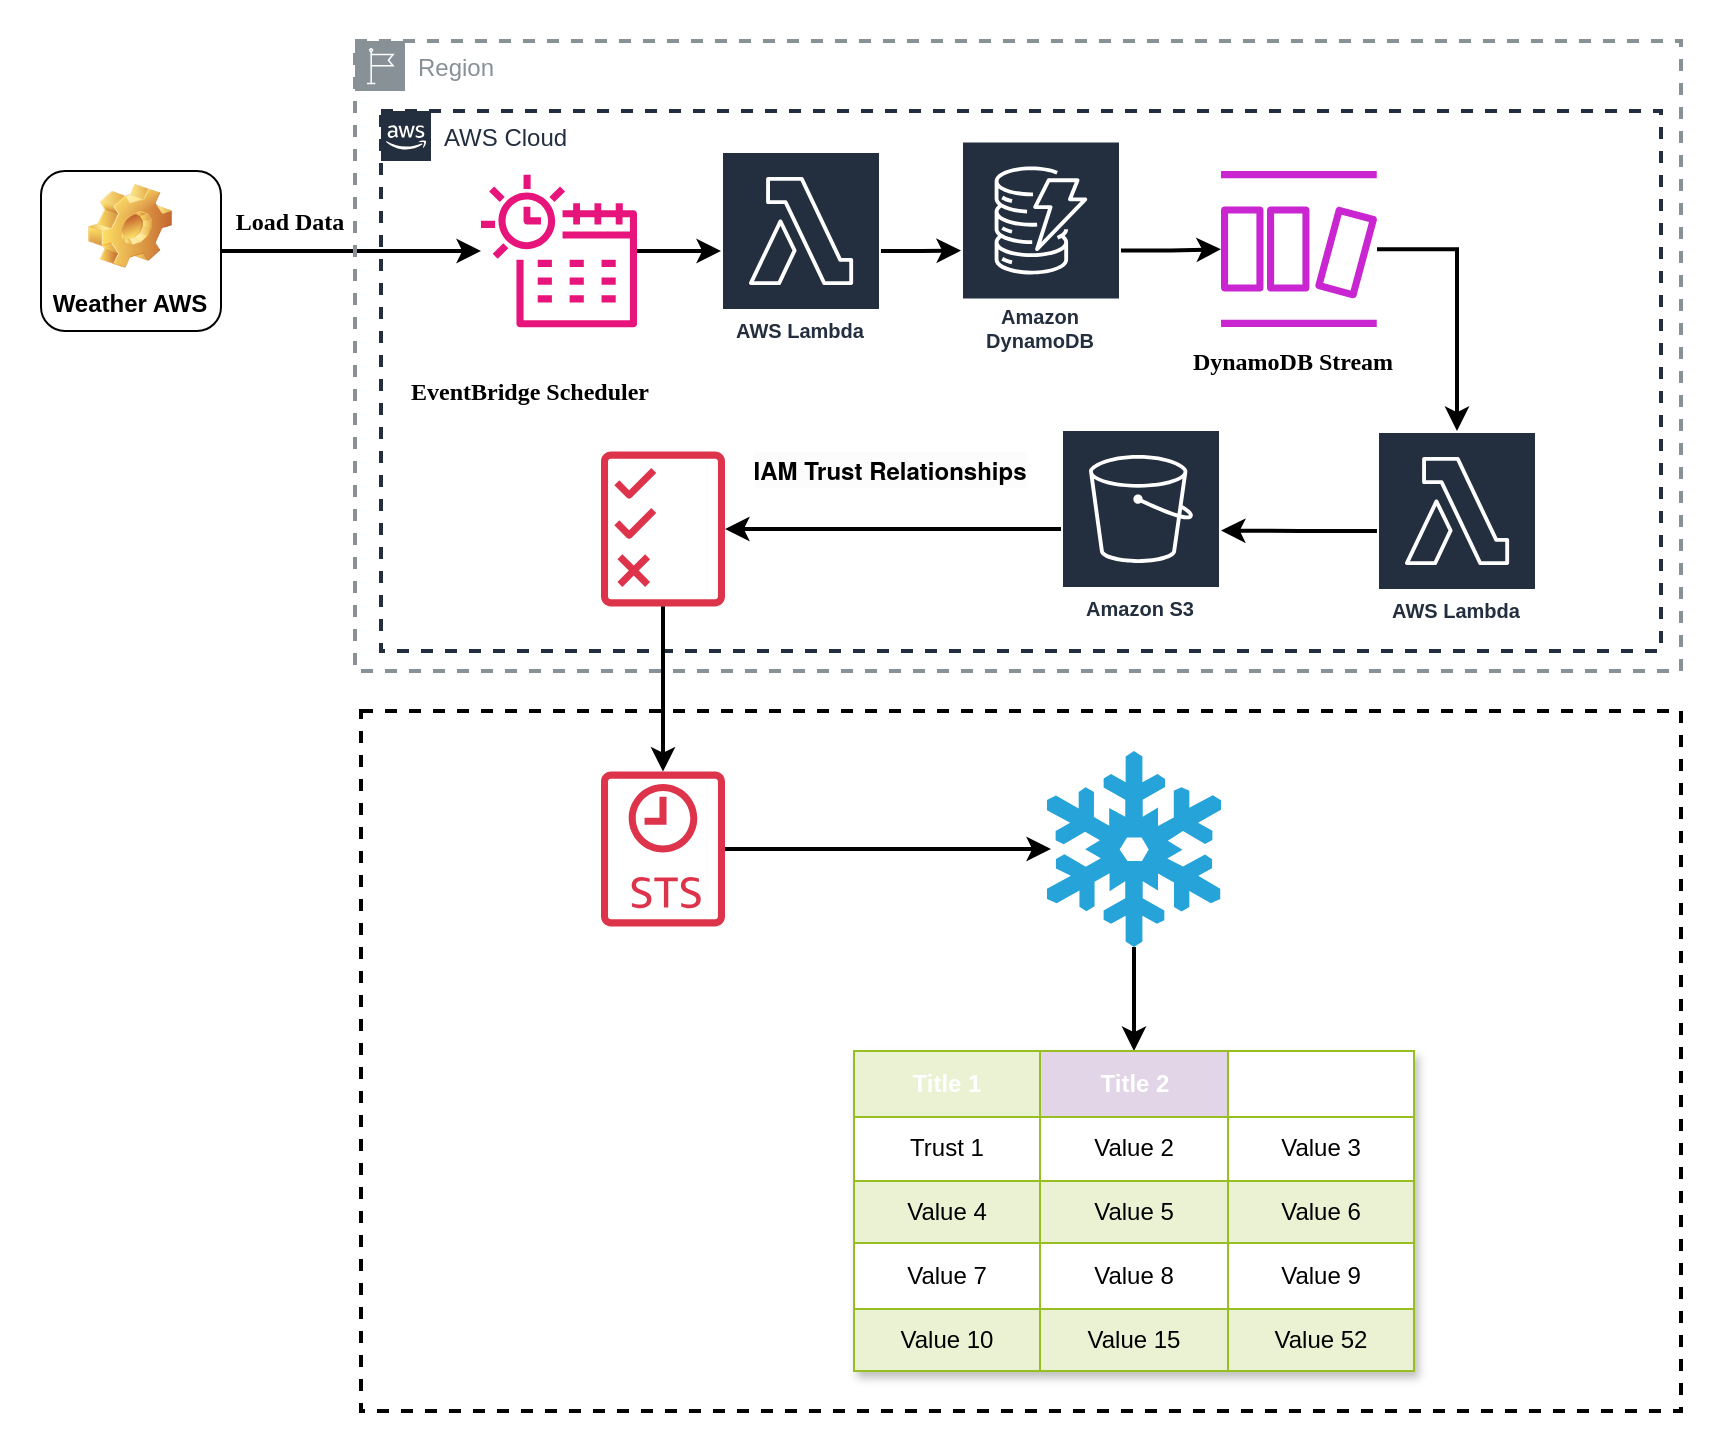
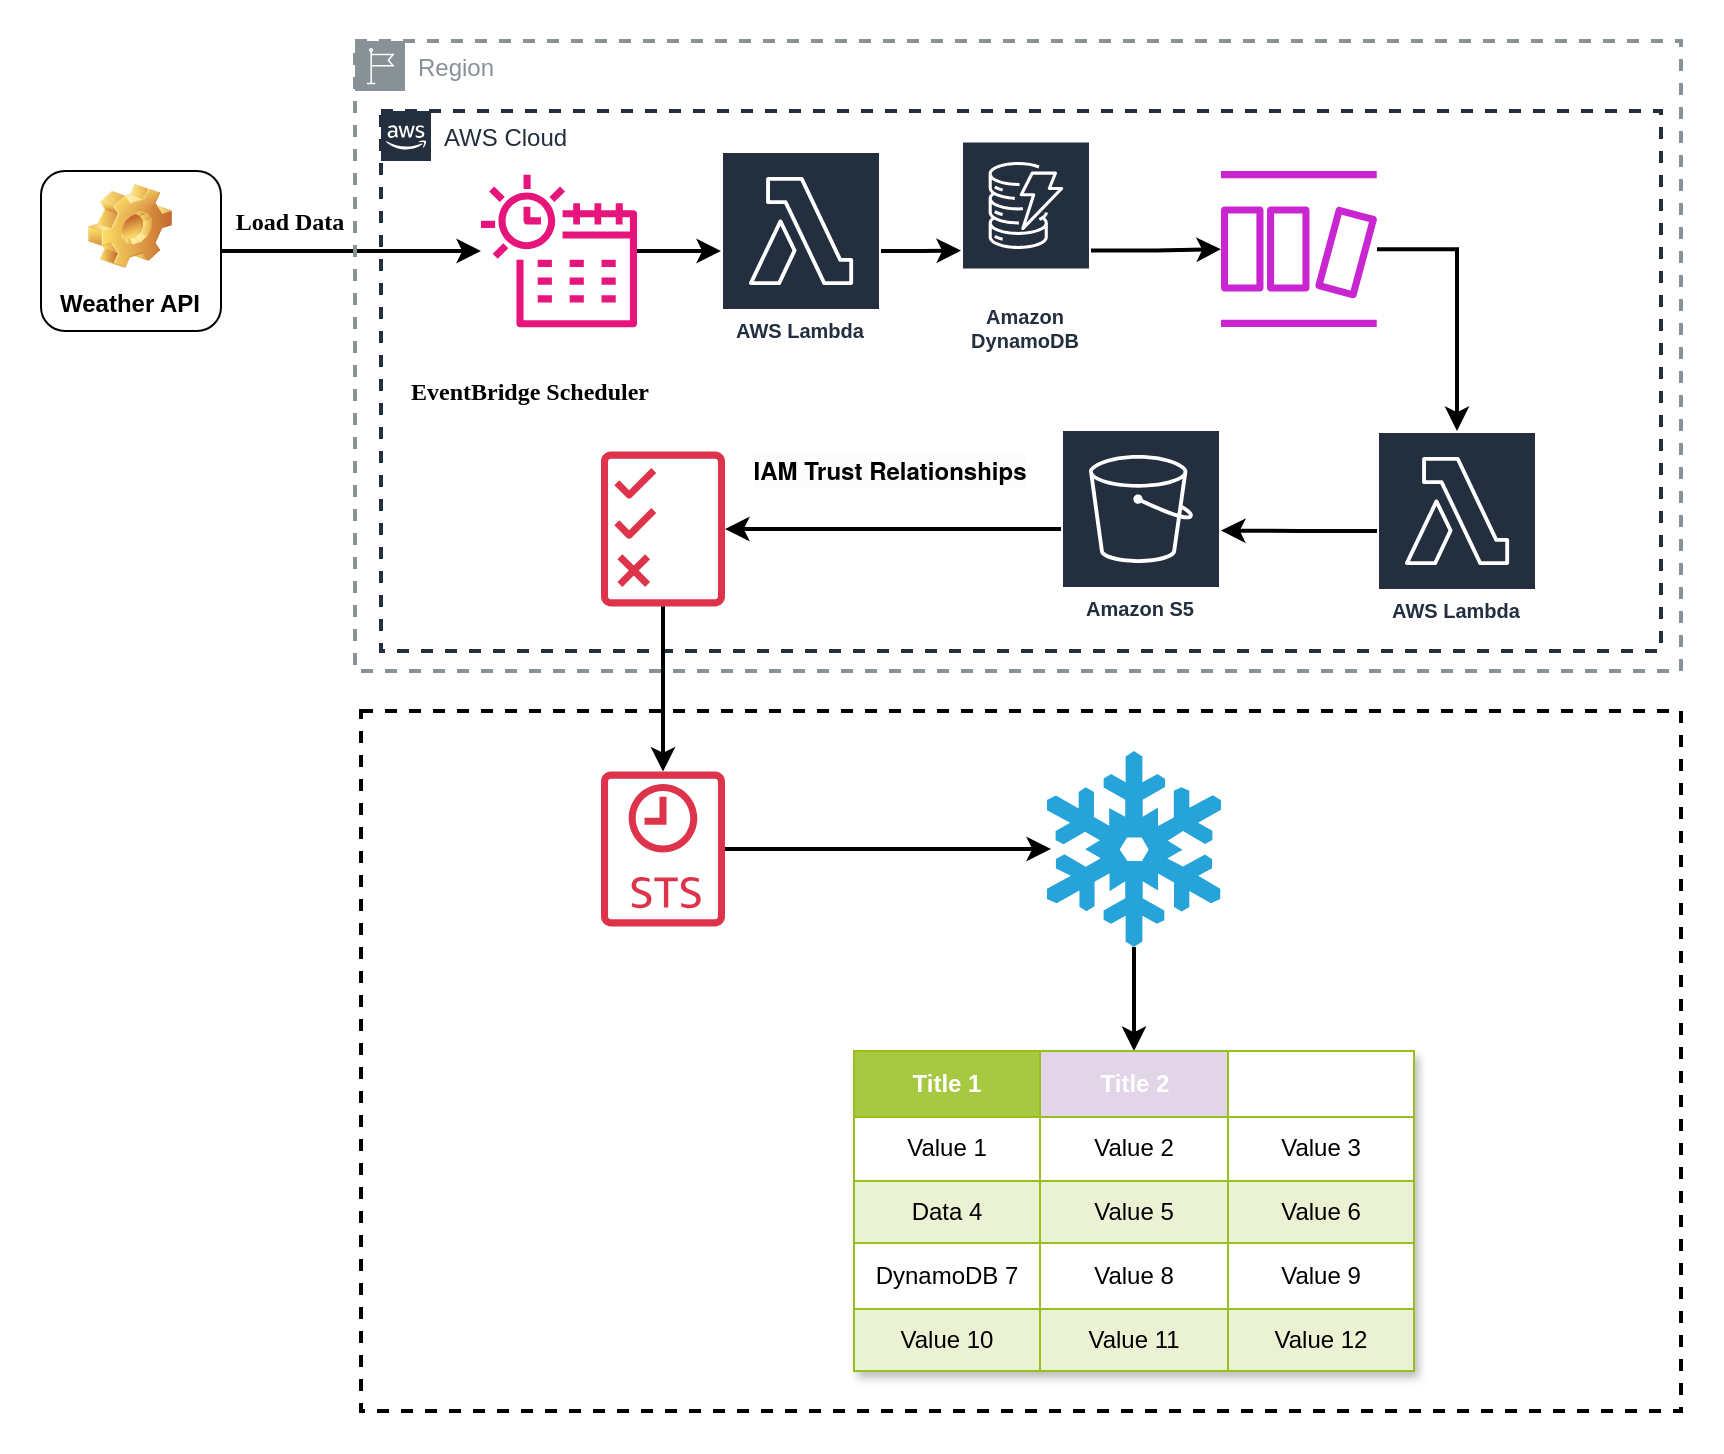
- <mxCell id="9" value="Amazon DynamoDB" style="sketch=0;outlineConnect=0;fontColor=#232F3E;gradientColor=none;strokeColor=#ffffff;fillColor=#232F3E;dashed=0;verticalLabelPosition=middle;verticalAlign=bottom;align=center;html=1;whiteSpace=wrap;fontSize=10;fontStyle=1;spacing=3;shape=mxgraph.aws4.productIcon;prIcon=mxgraph.aws4.dynamodb;" vertex="1" parent="1"><mxGeometry x="480" y="69.75" width="80" height="110" as="geometry" /></mxCell>
+ <mxCell id="9" value="Amazon DynamoDB" style="sketch=0;outlineConnect=0;fontColor=#232F3E;gradientColor=none;strokeColor=#ffffff;fillColor=#232F3E;dashed=0;verticalLabelPosition=middle;verticalAlign=bottom;align=center;html=1;whiteSpace=wrap;fontSize=10;fontStyle=1;spacing=3;shape=mxgraph.aws4.productIcon;prIcon=mxgraph.aws4.dynamodb;" vertex="1" parent="1"><mxGeometry x="480" y="69.75" width="65" height="110" as="geometry" /></mxCell>
- <mxCell id="3" value="Weather AWS" style="label;whiteSpace=wrap;html=1;align=center;verticalAlign=bottom;spacingLeft=0;spacingBottom=4;imageAlign=center;imageVerticalAlign=top;image=img/clipart/Gear_128x128.png" vertex="1" parent="1"><mxGeometry x="20" y="85" width="90" height="80" as="geometry" /></mxCell>
+ <mxCell id="3" value="Weather API" style="label;whiteSpace=wrap;html=1;align=center;verticalAlign=bottom;spacingLeft=0;spacingBottom=4;imageAlign=center;imageVerticalAlign=top;image=img/clipart/Gear_128x128.png" vertex="1" parent="1"><mxGeometry x="20" y="85" width="90" height="80" as="geometry" /></mxCell>
- <mxCell id="17" value="&lt;h4&gt;&lt;a href=&quot;https://ap-south-1.console.aws.amazon.com/events/home?region=ap-south-1#/home&quot; class=&quot;awsui_header-link_l0dv0_marnn_192&quot; data-awsui-analytics=&quot;{&amp;quot;action&amp;quot;:&amp;quot;click&amp;quot;,&amp;quot;detail&amp;quot;:{&amp;quot;label&amp;quot;:&amp;quot;.awsui_header-link-text_eymn4_rug8v_5&amp;quot;,&amp;quot;external&amp;quot;:&amp;quot;false&amp;quot;,&amp;quot;href&amp;quot;:&amp;quot;#/home&amp;quot;,&amp;quot;position&amp;quot;:&amp;quot;header&amp;quot;}}&quot; style=&quot;line-height: 22px; font-weight: 700; -webkit-font-smoothing: antialiased; min-block-size: 22px; display: flex; text-decoration-line: none; text-align: start;&quot;&gt;&lt;span class=&quot;awsui_header-link-text_l0dv0_marnn_202 awsui_header-link-text_eymn4_rug8v_5&quot; style=&quot;&quot;&gt;&lt;font style=&quot;color: rgb(0, 0, 0);&quot; face=&quot;Times New Roman&quot;&gt;&amp;nbsp;DynamoDB Stream&lt;/font&gt;&lt;/span&gt;&lt;/a&gt;&lt;/h4&gt;" style="text;html=1;align=center;verticalAlign=middle;whiteSpace=wrap;rounded=0;" vertex="1" parent="14"><mxGeometry x="400" y="110" width="110" height="30" as="geometry" /></mxCell>
- <mxCell id="20" value="Amazon S3" style="sketch=0;outlineConnect=0;fontColor=#232F3E;gradientColor=none;strokeColor=#ffffff;fillColor=#232F3E;dashed=0;verticalLabelPosition=middle;verticalAlign=bottom;align=center;html=1;whiteSpace=wrap;fontSize=10;fontStyle=1;spacing=3;shape=mxgraph.aws4.productIcon;prIcon=mxgraph.aws4.s3;" vertex="1" parent="14"><mxGeometry x="340" y="159" width="80" height="100" as="geometry" /></mxCell>
+ <mxCell id="20" value="Amazon S5" style="sketch=0;outlineConnect=0;fontColor=#232F3E;gradientColor=none;strokeColor=#ffffff;fillColor=#232F3E;dashed=0;verticalLabelPosition=middle;verticalAlign=bottom;align=center;html=1;whiteSpace=wrap;fontSize=10;fontStyle=1;spacing=3;shape=mxgraph.aws4.productIcon;prIcon=mxgraph.aws4.s3;" vertex="1" parent="14"><mxGeometry x="340" y="159" width="80" height="100" as="geometry" /></mxCell>
- <mxCell id="29" value="Title 1" style="connectable=0;recursiveResize=0;strokeColor=inherit;fillColor=#eaf2d3;align=center;fontStyle=1;fontColor=#FFFFFF;html=1;" vertex="1" parent="28"><mxGeometry width="93" height="33" as="geometry"><mxRectangle width="93" height="33" as="alternateBounds" /></mxGeometry></mxCell>
+ <mxCell id="29" value="Title 1" style="connectable=0;recursiveResize=0;strokeColor=inherit;fillColor=#A7C942;align=center;fontStyle=1;fontColor=#FFFFFF;html=1;" vertex="1" parent="28"><mxGeometry width="93" height="33" as="geometry"><mxRectangle width="93" height="33" as="alternateBounds" /></mxGeometry></mxCell>
- <mxCell id="33" value="Trust 1" style="connectable=0;recursiveResize=0;strokeColor=inherit;fillColor=inherit;align=center;whiteSpace=wrap;html=1;" vertex="1" parent="32"><mxGeometry width="93" height="32" as="geometry"><mxRectangle width="93" height="32" as="alternateBounds" /></mxGeometry></mxCell>
+ <mxCell id="33" value="Value 1" style="connectable=0;recursiveResize=0;strokeColor=inherit;fillColor=inherit;align=center;whiteSpace=wrap;html=1;" vertex="1" parent="32"><mxGeometry width="93" height="32" as="geometry"><mxRectangle width="93" height="32" as="alternateBounds" /></mxGeometry></mxCell>
- <mxCell id="37" value="Value 4" style="connectable=0;recursiveResize=0;strokeColor=inherit;fillColor=inherit;whiteSpace=wrap;html=1;" vertex="1" parent="36"><mxGeometry width="93" height="31" as="geometry"><mxRectangle width="93" height="31" as="alternateBounds" /></mxGeometry></mxCell>
+ <mxCell id="37" value="Data 4" style="connectable=0;recursiveResize=0;strokeColor=inherit;fillColor=inherit;whiteSpace=wrap;html=1;" vertex="1" parent="36"><mxGeometry width="93" height="31" as="geometry"><mxRectangle width="93" height="31" as="alternateBounds" /></mxGeometry></mxCell>
- <mxCell id="41" value="Value 7" style="connectable=0;recursiveResize=0;strokeColor=inherit;fillColor=inherit;fontStyle=0;align=center;whiteSpace=wrap;html=1;" vertex="1" parent="40"><mxGeometry width="93" height="33" as="geometry"><mxRectangle width="93" height="33" as="alternateBounds" /></mxGeometry></mxCell>
+ <mxCell id="41" value="DynamoDB 7" style="connectable=0;recursiveResize=0;strokeColor=inherit;fillColor=inherit;fontStyle=0;align=center;whiteSpace=wrap;html=1;" vertex="1" parent="40"><mxGeometry width="93" height="33" as="geometry"><mxRectangle width="93" height="33" as="alternateBounds" /></mxGeometry></mxCell>
- <mxCell id="46" value="Value 15" style="connectable=0;recursiveResize=0;strokeColor=inherit;fillColor=inherit;whiteSpace=wrap;html=1;" vertex="1" parent="44"><mxGeometry x="93" width="94" height="31" as="geometry"><mxRectangle width="94" height="31" as="alternateBounds" /></mxGeometry></mxCell>
+ <mxCell id="46" value="Value 11" style="connectable=0;recursiveResize=0;strokeColor=inherit;fillColor=inherit;whiteSpace=wrap;html=1;" vertex="1" parent="44"><mxGeometry x="93" width="94" height="31" as="geometry"><mxRectangle width="94" height="31" as="alternateBounds" /></mxGeometry></mxCell>
- <mxCell id="47" value="Value 52" style="connectable=0;recursiveResize=0;strokeColor=inherit;fillColor=inherit;whiteSpace=wrap;html=1;" vertex="1" parent="44"><mxGeometry x="187" width="93" height="31" as="geometry"><mxRectangle width="93" height="31" as="alternateBounds" /></mxGeometry></mxCell>
+ <mxCell id="47" value="Value 12" style="connectable=0;recursiveResize=0;strokeColor=inherit;fillColor=inherit;whiteSpace=wrap;html=1;" vertex="1" parent="44"><mxGeometry x="187" width="93" height="31" as="geometry"><mxRectangle width="93" height="31" as="alternateBounds" /></mxGeometry></mxCell>
